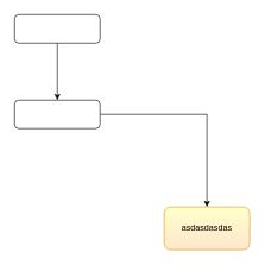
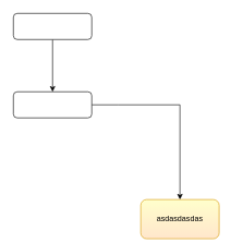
- <mxCell id="6" value="asdasdasdas" style="whiteSpace=wrap;html=1;rounded=1;fillColor=#ffe6cc;strokeColor=#d79b00;gradientDirection=north;gradientColor=#FFFFCC;" parent="1" vertex="1"><mxGeometry x="230" y="290" width="120" height="60" as="geometry" /></mxCell>
+ <mxCell id="6" value="asdasdasdas" style="whiteSpace=wrap;html=1;rounded=1;fillColor=#ffe6cc;strokeColor=#d79b00;gradientDirection=north;gradientColor=#FFFFCC;" parent="1" vertex="1"><mxGeometry x="215" y="305" width="120" height="60" as="geometry" /></mxCell>
